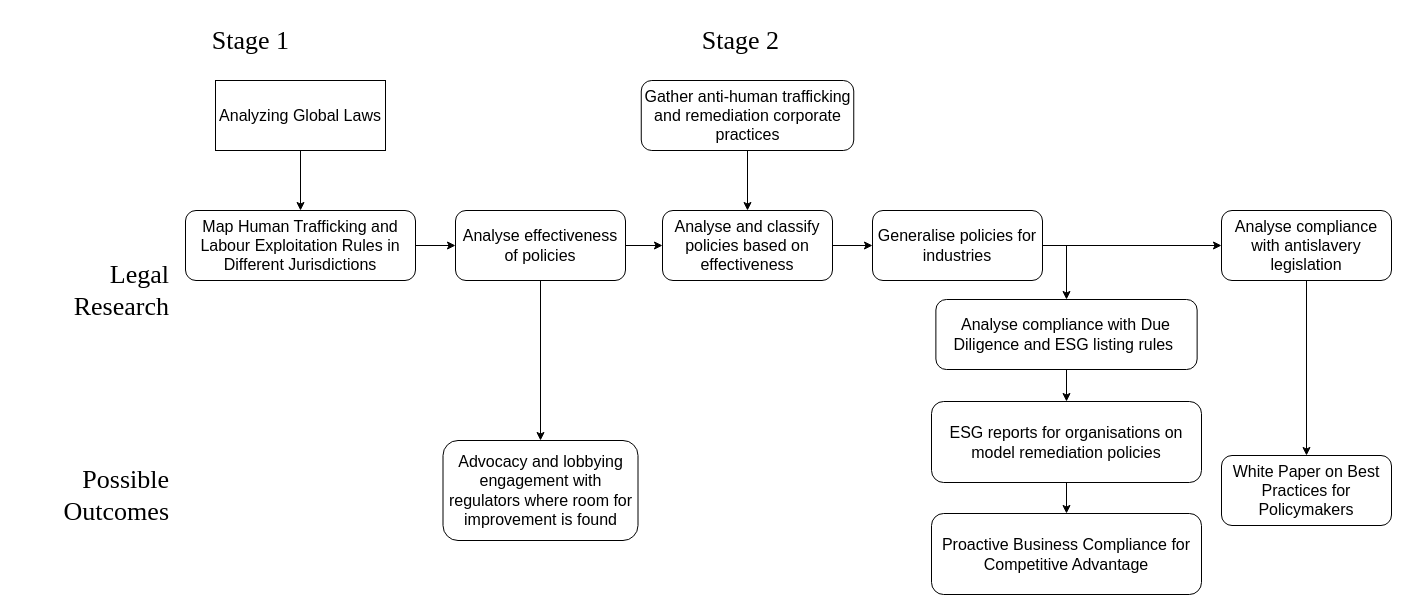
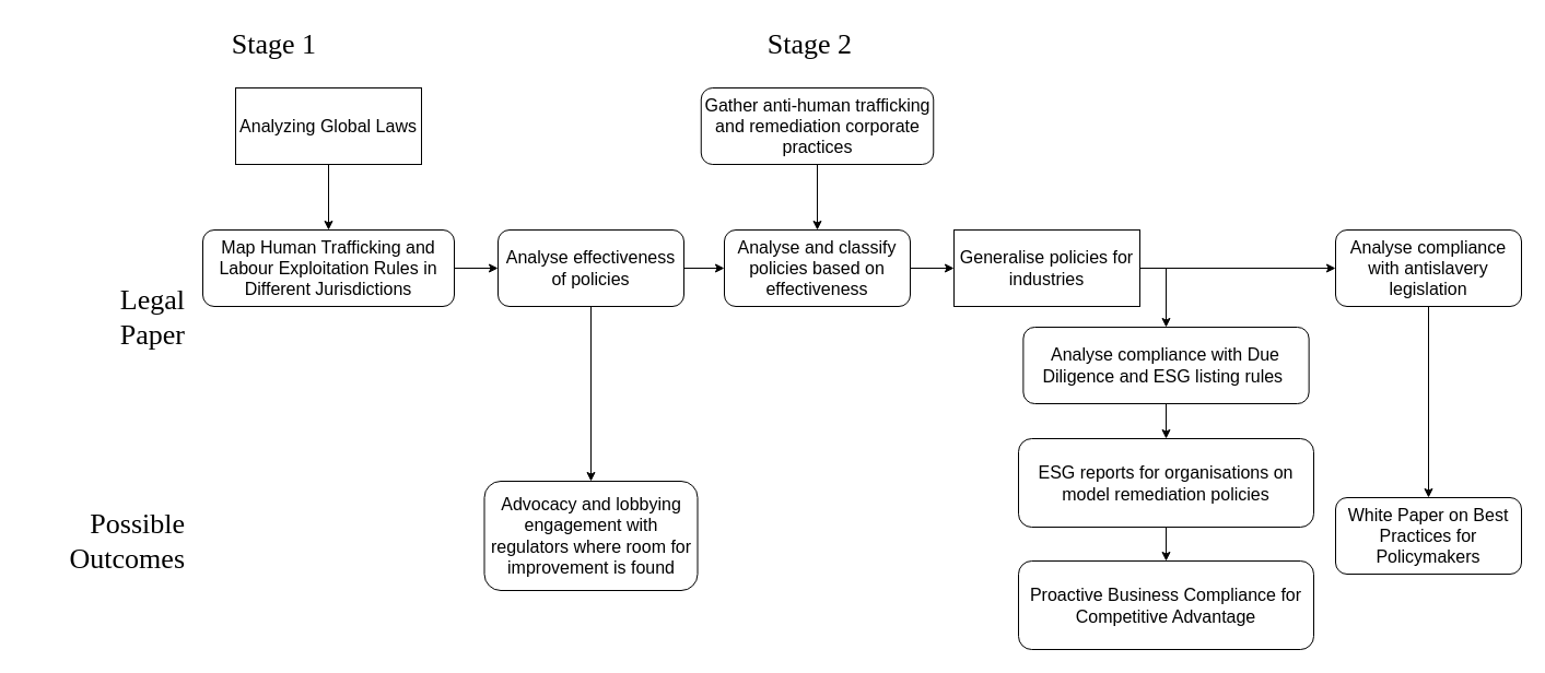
- <mxCell id="11" value="Generalise policies for industries" style="rounded=1;whiteSpace=wrap;html=1;fontSize=16;glass=0;strokeWidth=1;shadow=0;" parent="1" vertex="1"><mxGeometry x="872" y="210" width="170" height="70" as="geometry" /></mxCell>
+ <mxCell id="11" value="Generalise policies for industries" style="whiteSpace=wrap;html=1;fontSize=16;glass=0;strokeWidth=1;shadow=0;rounded=0;" parent="1" vertex="1"><mxGeometry x="872" y="210" width="170" height="70" as="geometry" /></mxCell>
- <mxCell id="20" value="Legal&lt;br&gt;Research" style="text;html=1;align=right;verticalAlign=middle;resizable=0;points=[];autosize=1;fontFamily=Verdana;fontSize=26;" parent="1" vertex="1"><mxGeometry x="40" y="255" width="130" height="70" as="geometry" /></mxCell>
+ <mxCell id="20" value="Legal&lt;br&gt;Paper" style="text;html=1;align=right;verticalAlign=middle;resizable=0;points=[];autosize=1;fontFamily=Verdana;fontSize=26;" parent="1" vertex="1"><mxGeometry x="40" y="255" width="130" height="70" as="geometry" /></mxCell>
